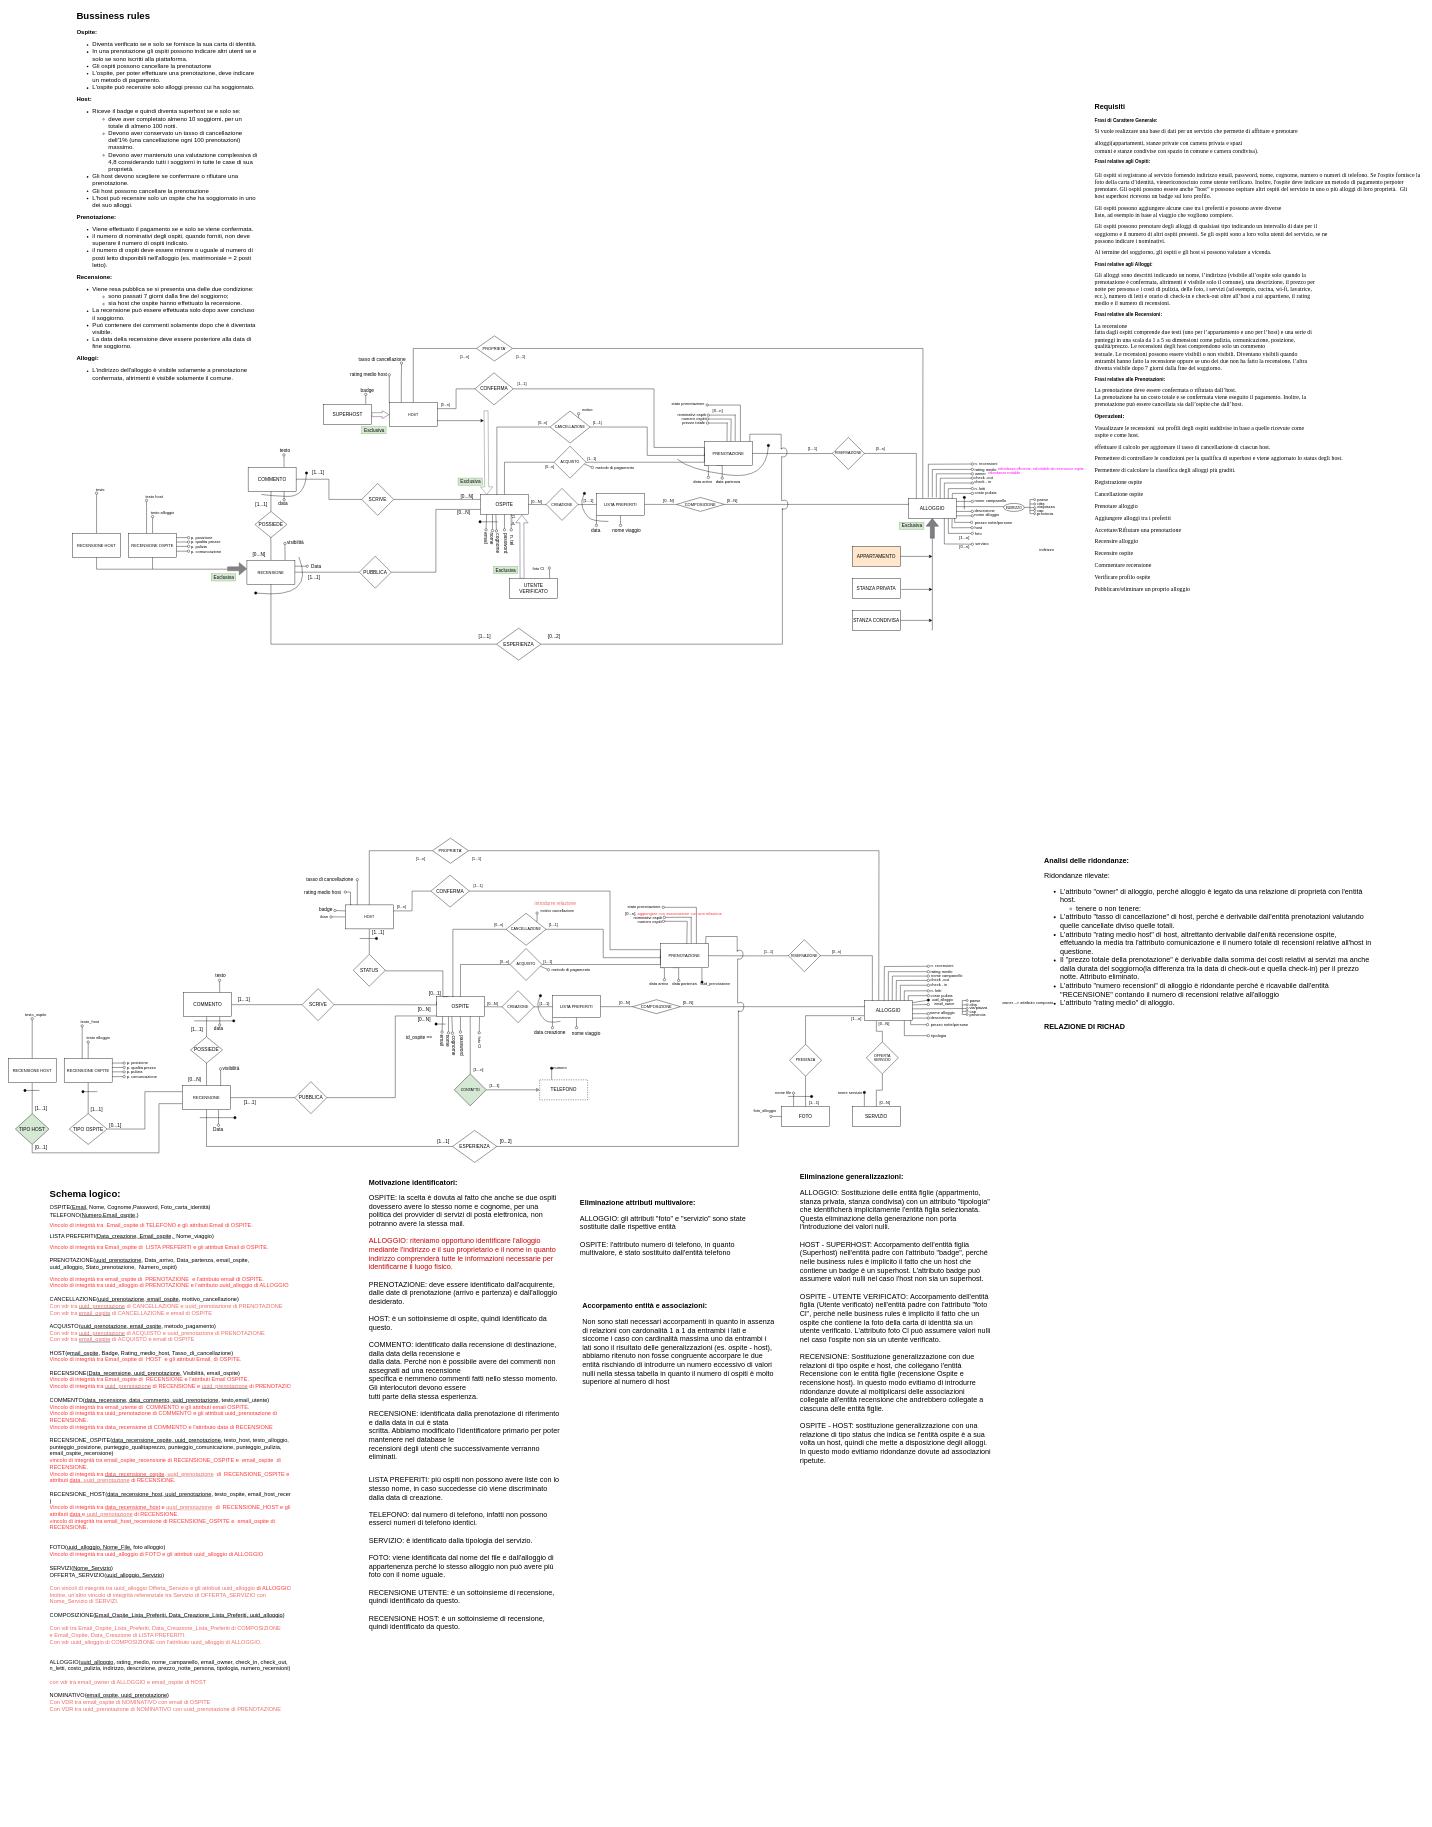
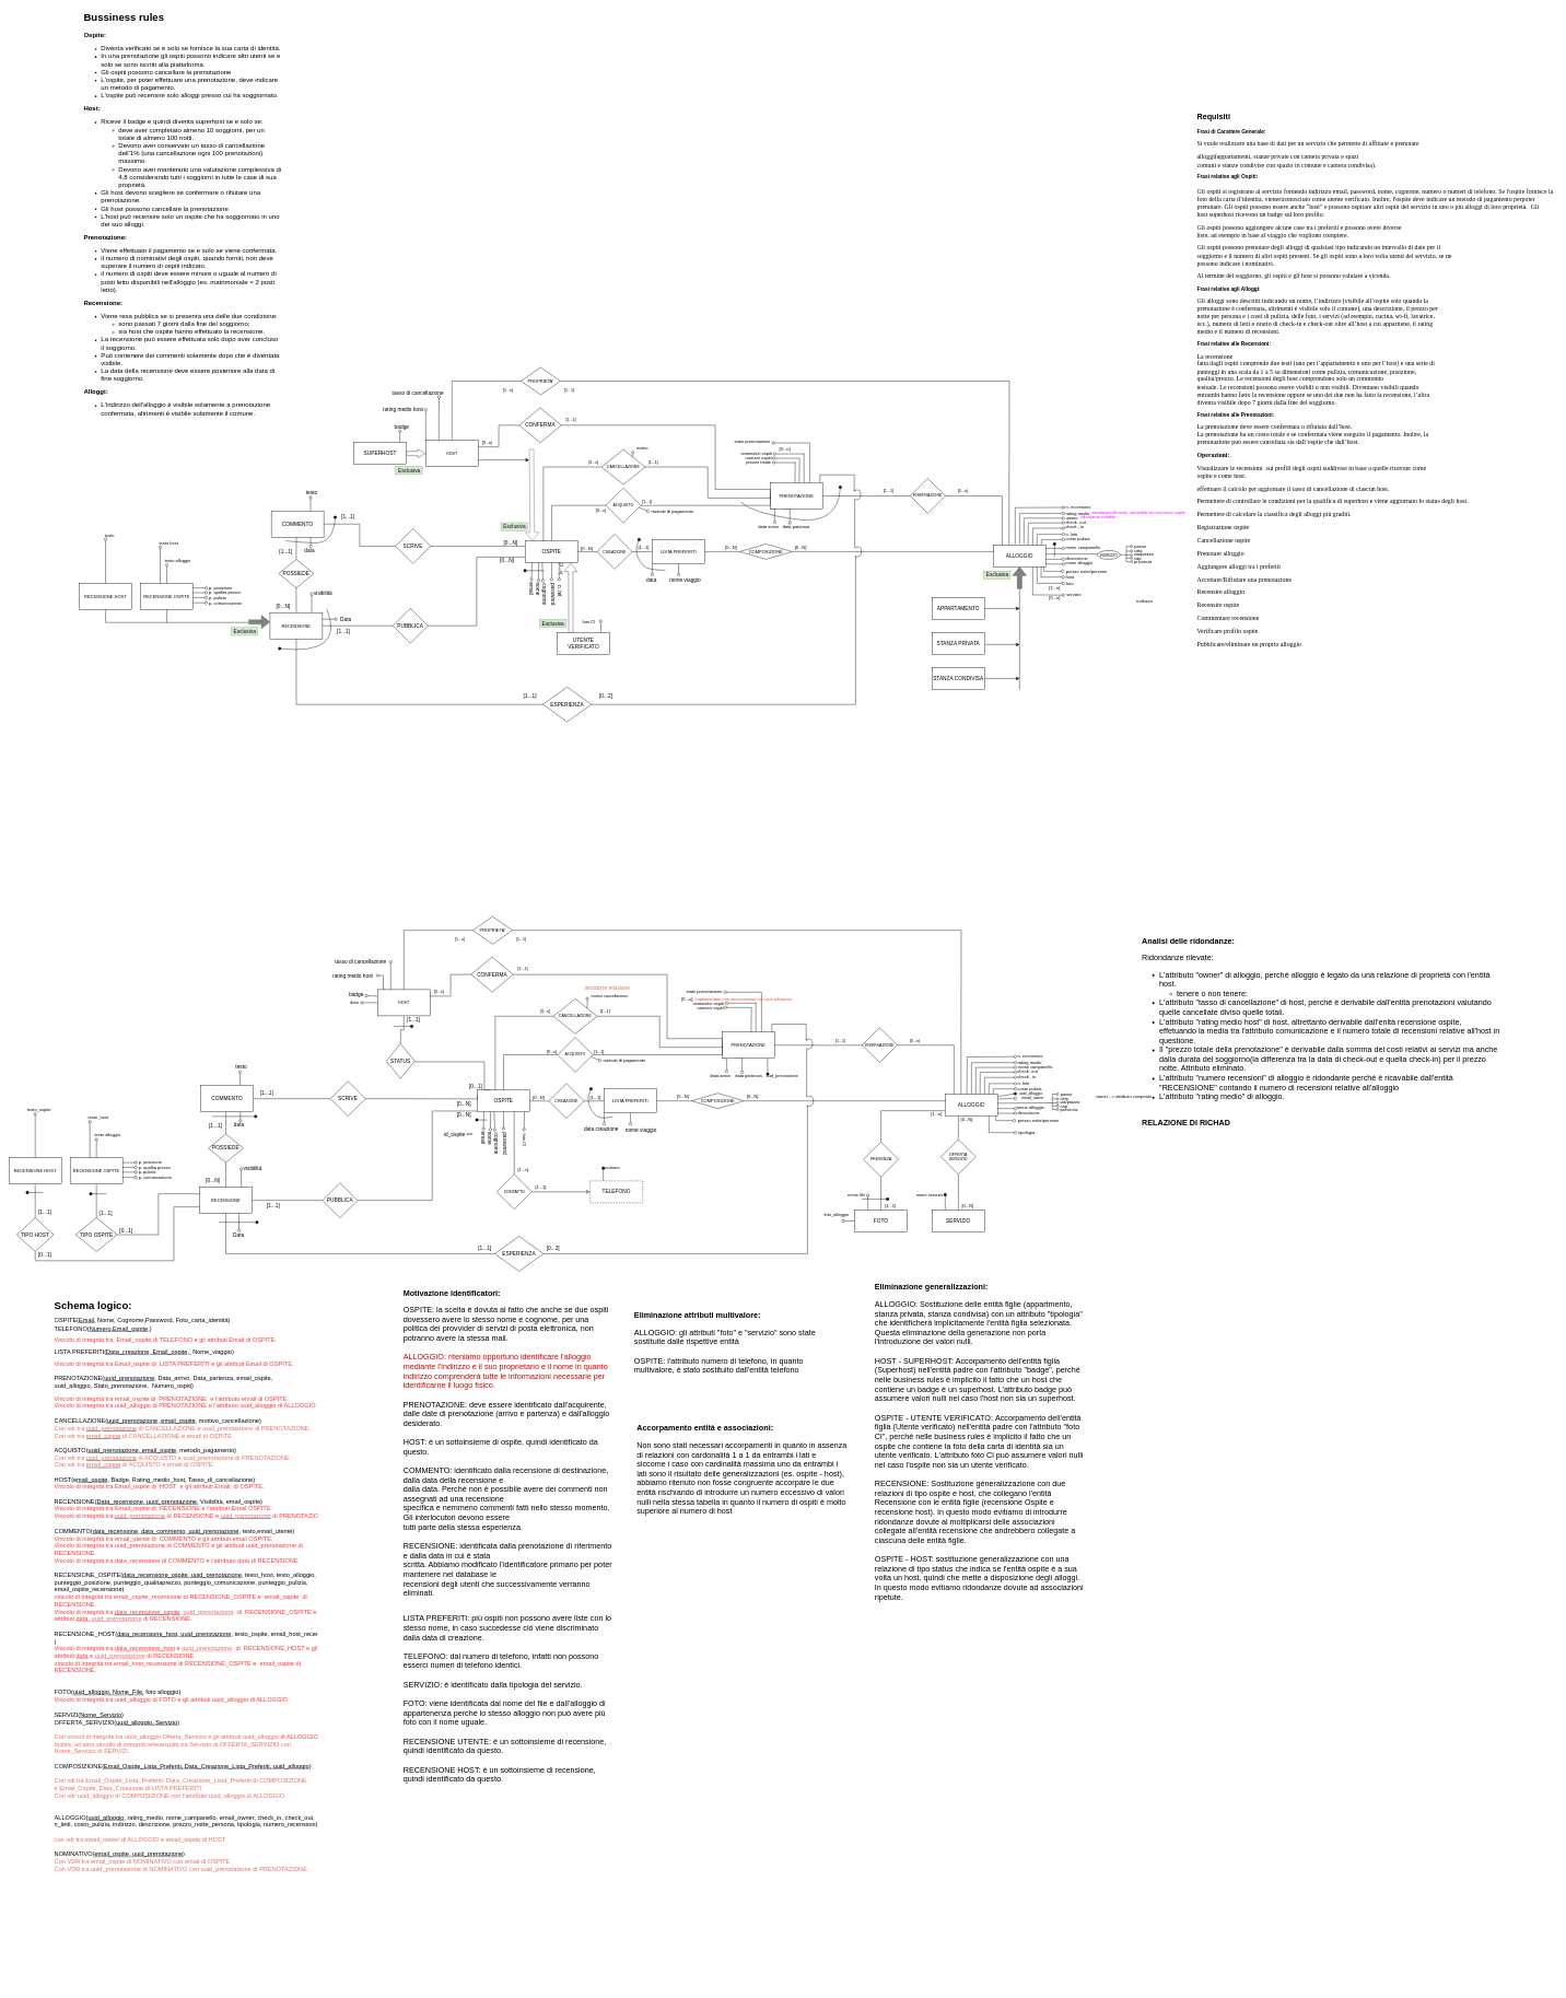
- <mxCell id="3" value="APPARTAMENTO" style="rounded=0;whiteSpace=wrap;html=1;labelBackgroundColor=none;fillColor=#ffe6cc;" parent="1" vertex="1"><mxGeometry x="2131" y="1365.5" width="120" height="50" as="geometry" /></mxCell>
+ <mxCell id="3" value="APPARTAMENTO" style="rounded=0;whiteSpace=wrap;html=1;labelBackgroundColor=none;" parent="1" vertex="1"><mxGeometry x="2131" y="1365.5" width="120" height="50" as="geometry" /></mxCell>
- <mxCell id="265" value="[0...n], &lt;font color=&quot;#ff3333&quot;&gt;aggiungere con associazione con una relazione&lt;/font&gt;" style="text;html=1;align=center;verticalAlign=middle;resizable=0;points=[];autosize=1;strokeColor=none;fillColor=none;fontSize=10;" parent="1" vertex="1"><mxGeometry x="1553" y="2275" width="262" height="16" as="geometry" /></mxCell>
+ <mxCell id="265" value="[0...n], &lt;font color=&quot;#ff3333&quot;&gt;implementato con associazione con una relazione&lt;/font&gt;" style="text;html=1;align=center;verticalAlign=middle;resizable=0;points=[];autosize=1;strokeColor=none;fillColor=none;fontSize=10;" parent="1" vertex="1"><mxGeometry x="1553" y="2275" width="262" height="16" as="geometry" /></mxCell>
- <mxCell id="379" value="STATUS" style="rhombus;whiteSpace=wrap;html=1;" parent="1" vertex="1"><mxGeometry x="883" y="2385.5" width="80" height="80" as="geometry" /></mxCell>
+ <mxCell id="379" value="STATUS" style="rhombus;whiteSpace=wrap;html=1;" parent="1" vertex="1"><mxGeometry x="883" y="2385.5" width="65" height="80" as="geometry" /></mxCell>
- <mxCell id="391" value="OFFERTA&lt;br&gt;SERVIZIO" style="rhombus;whiteSpace=wrap;html=1;fontSize=9;fontColor=#000000;" parent="1" vertex="1"><mxGeometry x="2166" y="2604.5" width="80" height="80" as="geometry" /></mxCell>
+ <mxCell id="391" value="OFFERTA&lt;br&gt;SERVIZIO" style="rhombus;whiteSpace=wrap;html=1;fontSize=9;fontColor=#000000;" parent="1" vertex="1"><mxGeometry x="2151" y="2604.5" width="80" height="80" as="geometry" /></mxCell>
- <mxCell id="398" value="CONTATTO" style="rhombus;whiteSpace=wrap;html=1;fontSize=9;fontColor=#000000;fillColor=#d5e8d4;" parent="1" vertex="1"><mxGeometry x="1135.5" y="2684.5" width="80" height="80" as="geometry" /></mxCell>
+ <mxCell id="398" value="CONTATTO" style="rhombus;whiteSpace=wrap;html=1;fontSize=9;fontColor=#000000;" parent="1" vertex="1"><mxGeometry x="1135.5" y="2684.5" width="80" height="80" as="geometry" /></mxCell>
- <mxCell id="371" value="TIPO HOST" style="rhombus;whiteSpace=wrap;html=1;fillColor=#d5e8d4;" parent="1" vertex="1"><mxGeometry x="38" y="2784" width="84" height="77" as="geometry" /></mxCell>
+ <mxCell id="371" value="TIPO HOST" style="rhombus;whiteSpace=wrap;html=1;" parent="1" vertex="1"><mxGeometry x="38" y="2784" width="84" height="77" as="geometry" /></mxCell>
